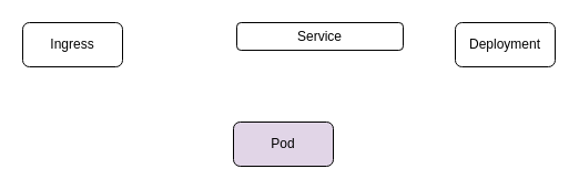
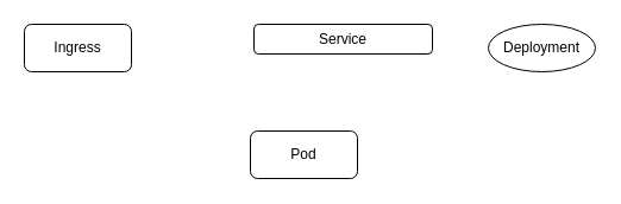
- <mxCell id="4" value="Deployment" style="rounded=1;whiteSpace=wrap;html=1;" vertex="1" parent="1"><mxGeometry x="410" y="20" width="90" height="40" as="geometry" /></mxCell>
+ <mxCell id="4" value="Deployment" style="ellipse;whiteSpace=wrap;html=1;" vertex="1" parent="1"><mxGeometry x="410" y="20" width="90" height="40" as="geometry" /></mxCell>
- <mxCell id="5" value="Pod" style="rounded=1;whiteSpace=wrap;html=1;fillColor=#e1d5e7;" vertex="1" parent="1"><mxGeometry x="210" y="110" width="90" height="40" as="geometry" /></mxCell>
+ <mxCell id="5" value="Pod" style="rounded=1;whiteSpace=wrap;html=1;" vertex="1" parent="1"><mxGeometry x="210" y="110" width="90" height="40" as="geometry" /></mxCell>
